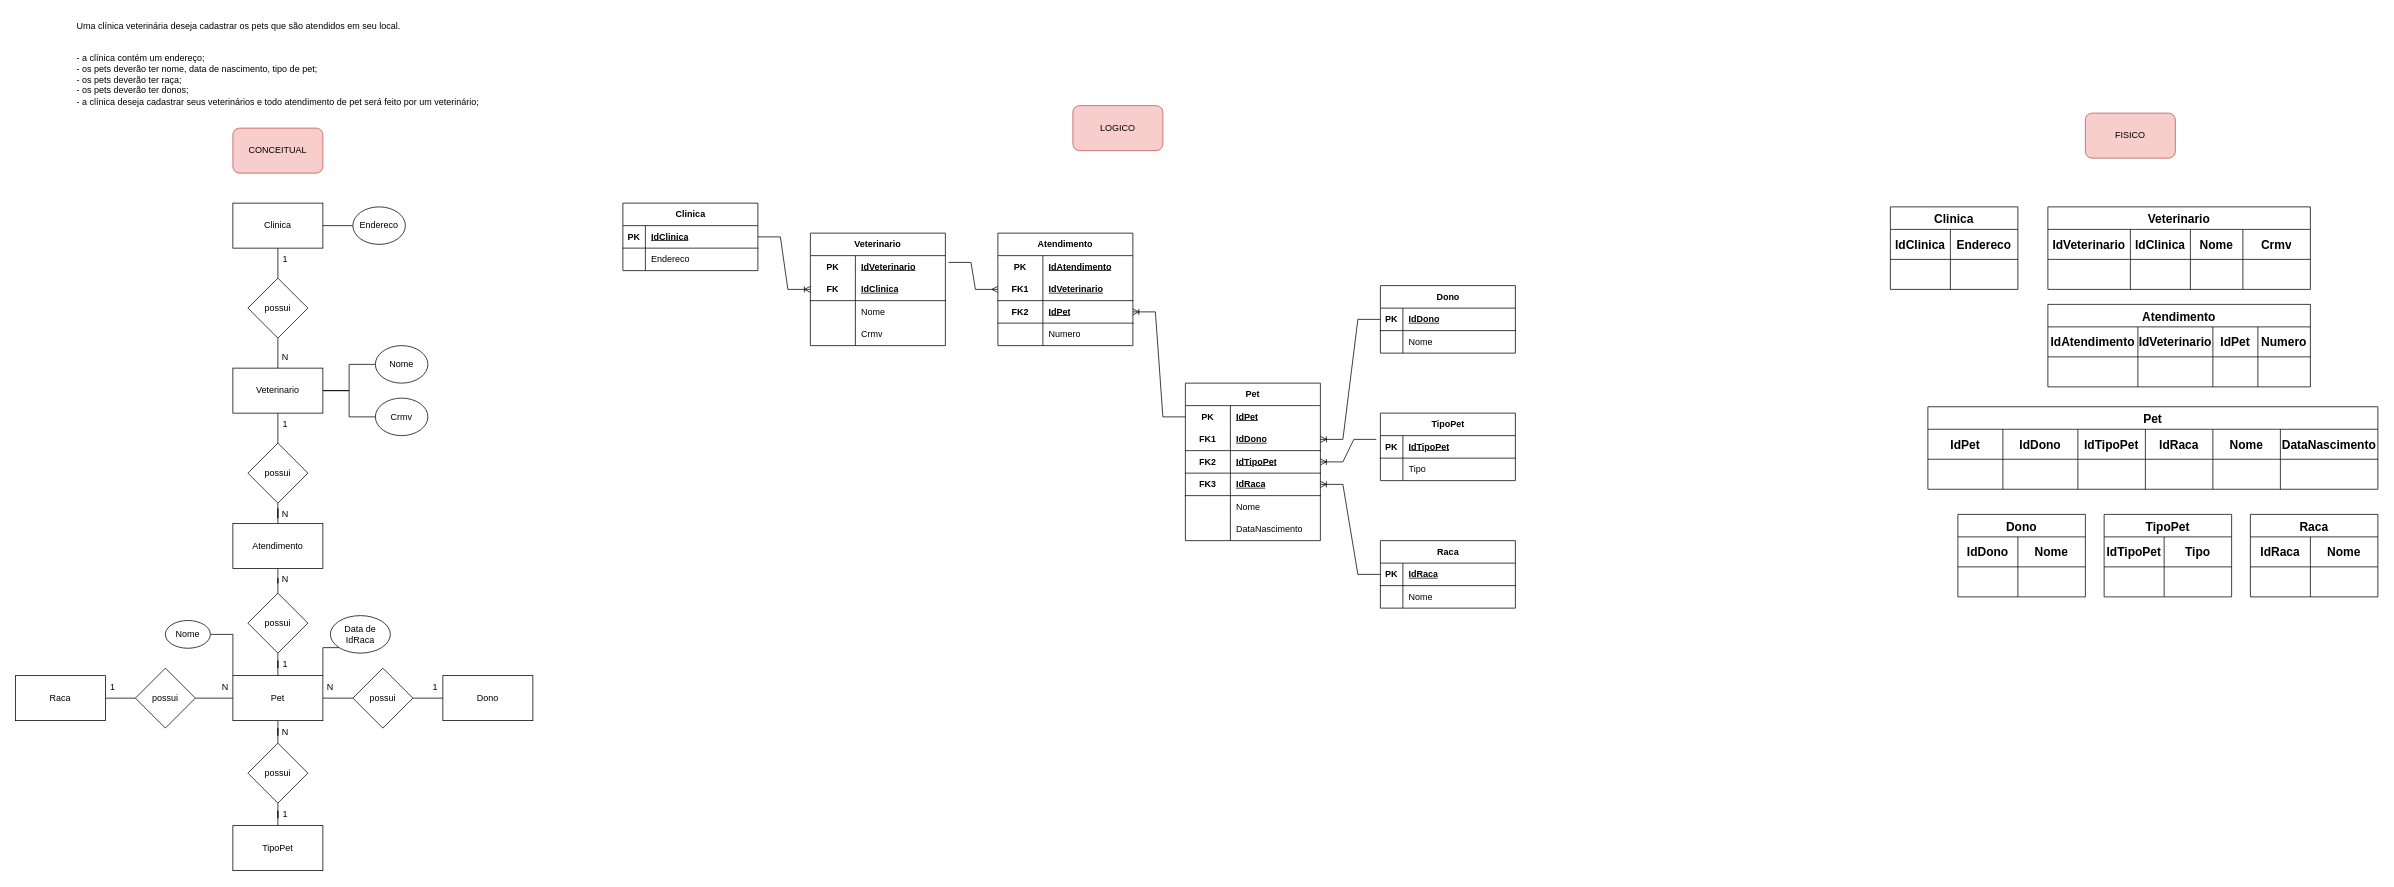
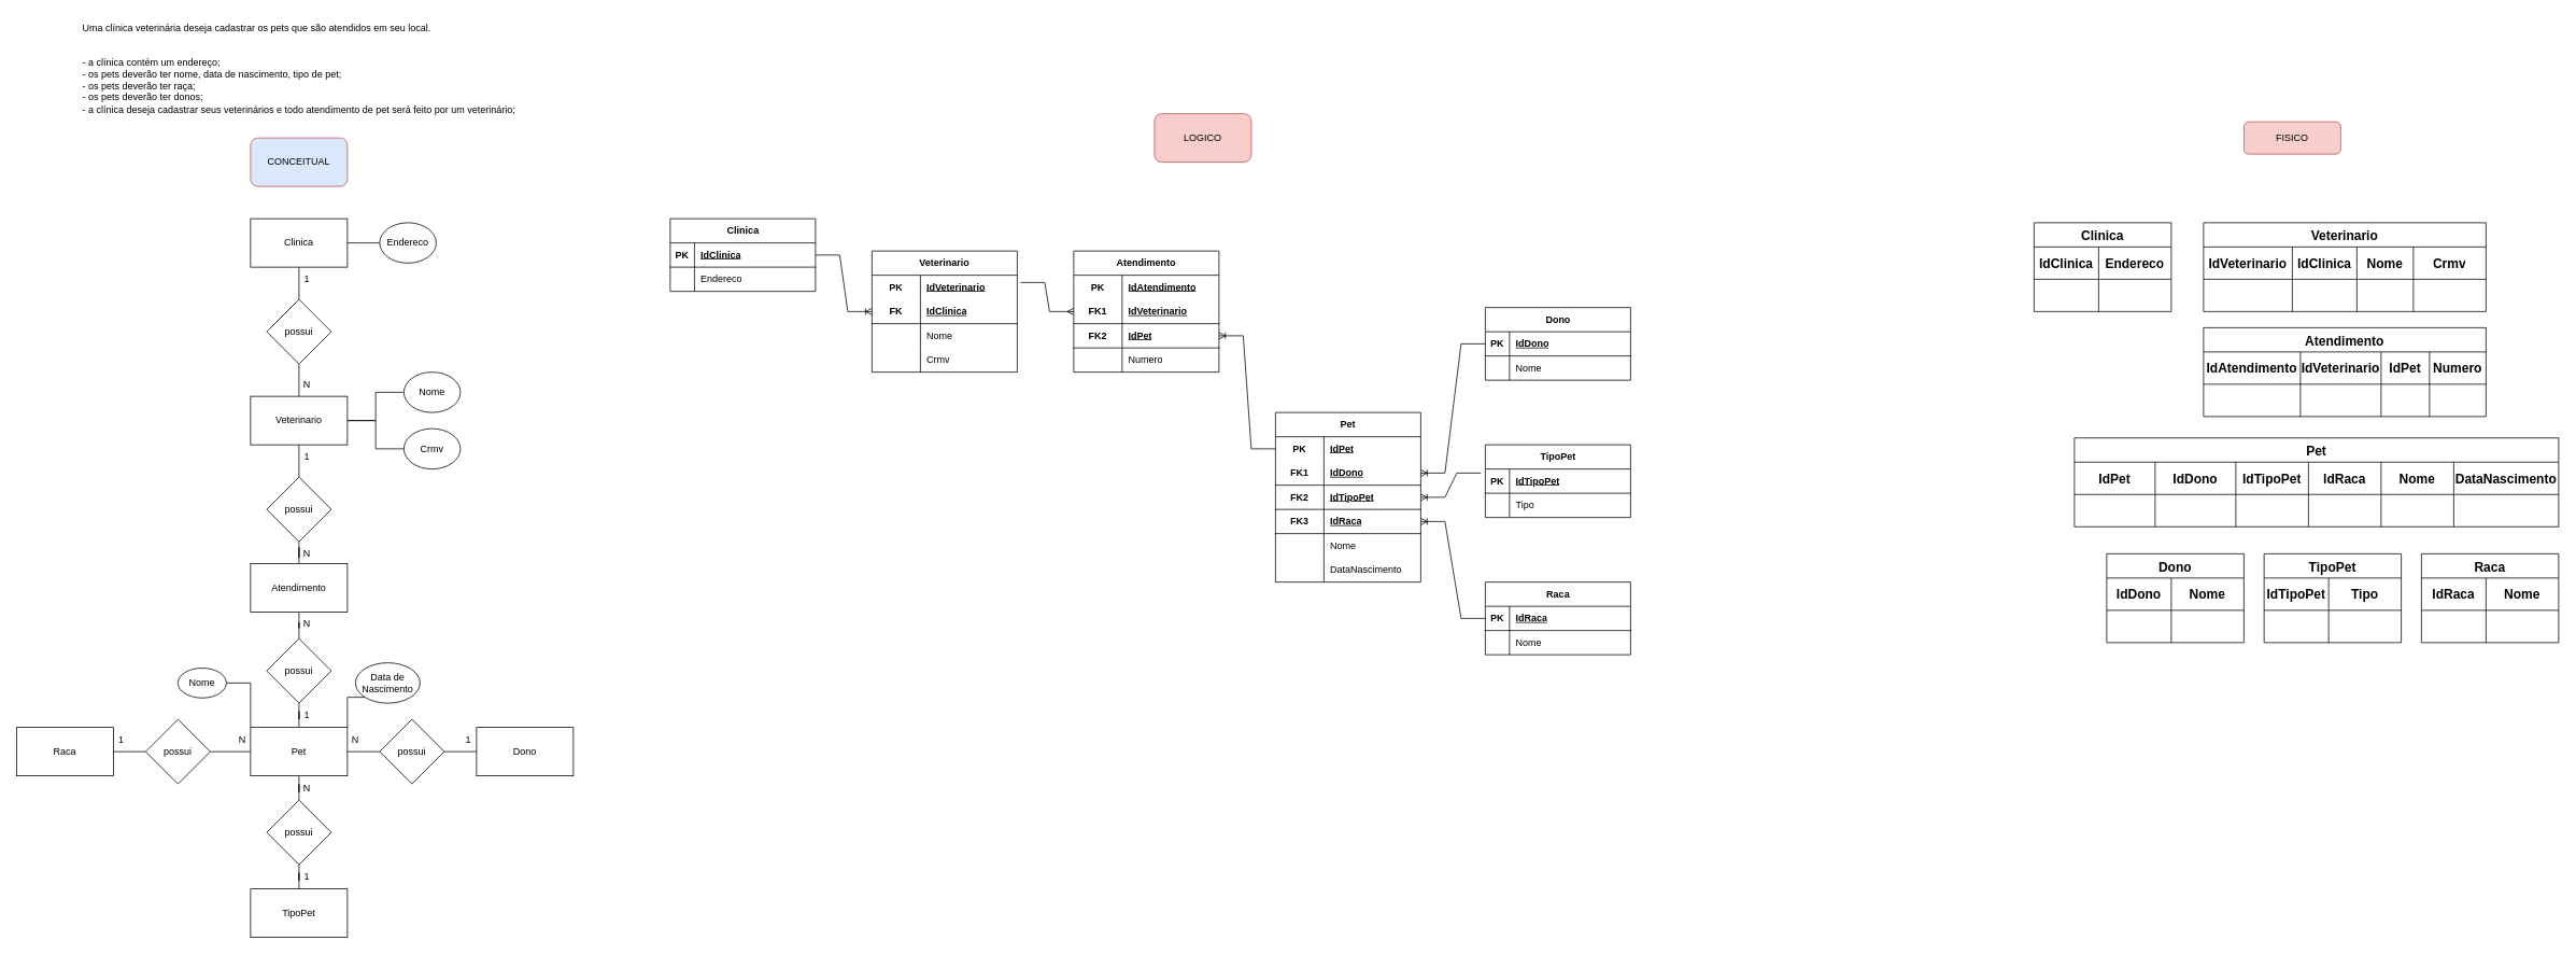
- <mxCell id="49" value="FISICO" style="rounded=1;whiteSpace=wrap;html=1;fillColor=#f8cecc;strokeColor=#b85450;" parent="1" vertex="1"><mxGeometry x="2780" y="150" width="120" height="60" as="geometry" /></mxCell>
+ <mxCell id="49" value="FISICO" style="rounded=1;whiteSpace=wrap;html=1;fillColor=#f8cecc;strokeColor=#b85450;" parent="1" vertex="1"><mxGeometry x="2780" y="150" width="120" height="40" as="geometry" /></mxCell>
- <mxCell id="48" value="CONCEITUAL" style="rounded=1;whiteSpace=wrap;html=1;fillColor=#f8cecc;strokeColor=#b85450;" parent="1" vertex="1"><mxGeometry x="310" y="170" width="120" height="60" as="geometry" /></mxCell>
+ <mxCell id="48" value="CONCEITUAL" style="rounded=1;whiteSpace=wrap;html=1;fillColor=#dae8fc;strokeColor=#b85450;" parent="1" vertex="1"><mxGeometry x="310" y="170" width="120" height="60" as="geometry" /></mxCell>
- <mxCell id="41" value="Data de IdRaca" style="ellipse;whiteSpace=wrap;html=1;" parent="1" vertex="1"><mxGeometry x="440" y="820" width="80" height="50" as="geometry" /></mxCell>
+ <mxCell id="41" value="Data de Nascimento" style="ellipse;whiteSpace=wrap;html=1;" parent="1" vertex="1"><mxGeometry x="440" y="820" width="80" height="50" as="geometry" /></mxCell>
